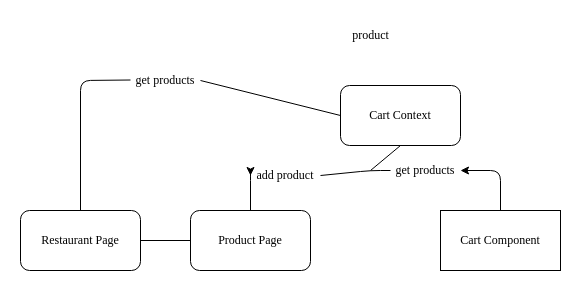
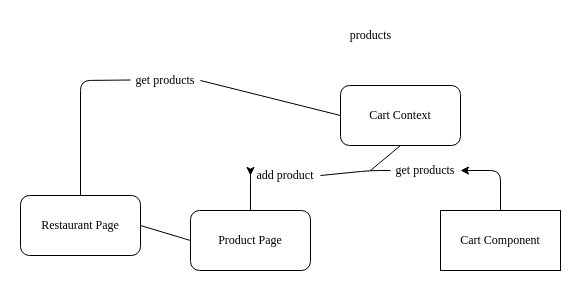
- <mxCell id="3" value="product" style="text;html=1;align=center;verticalAlign=middle;resizable=0;points=[];autosize=1;strokeColor=none;fillColor=none;fontFamily=Tahoma;" parent="1" vertex="1"><mxGeometry x="335" y="20" width="70" height="30" as="geometry" /></mxCell>
+ <mxCell id="3" value="products" style="text;html=1;align=center;verticalAlign=middle;resizable=0;points=[];autosize=1;strokeColor=none;fillColor=none;fontFamily=Tahoma;" parent="1" vertex="1"><mxGeometry x="335" y="20" width="70" height="30" as="geometry" /></mxCell>
- <mxCell id="11" value="Restaurant Page" style="rounded=1;whiteSpace=wrap;html=1;fontFamily=Tahoma;" parent="1" vertex="1"><mxGeometry x="20" y="210" width="120" height="60" as="geometry" /></mxCell>
+ <mxCell id="11" value="Restaurant Page" style="rounded=1;whiteSpace=wrap;html=1;fontFamily=Tahoma;" parent="1" vertex="1"><mxGeometry x="20" y="195" width="120" height="60" as="geometry" /></mxCell>
